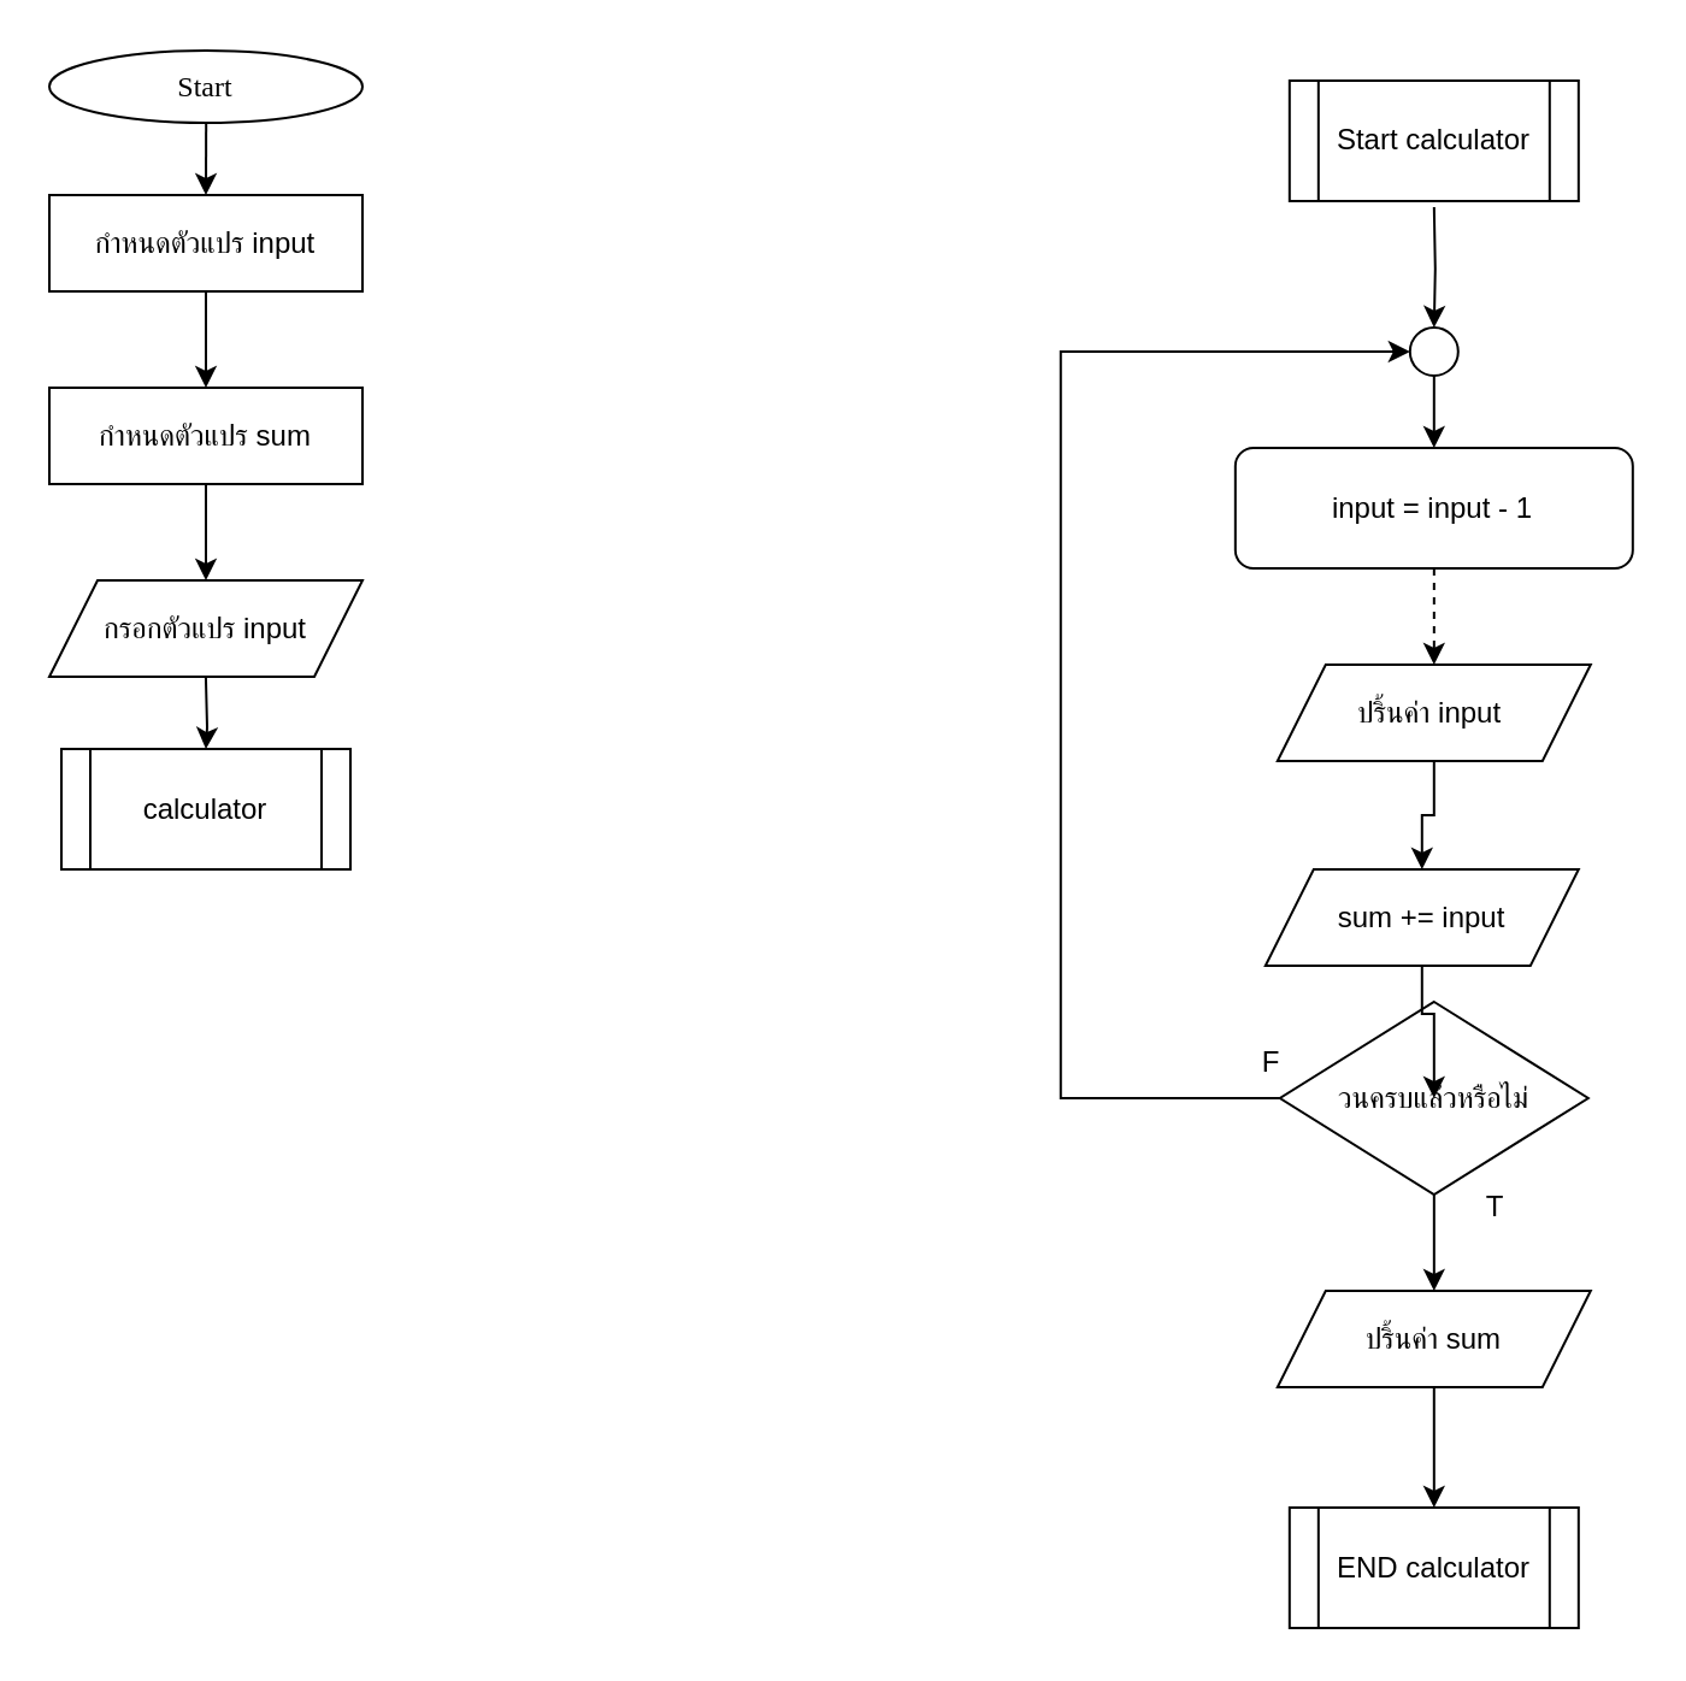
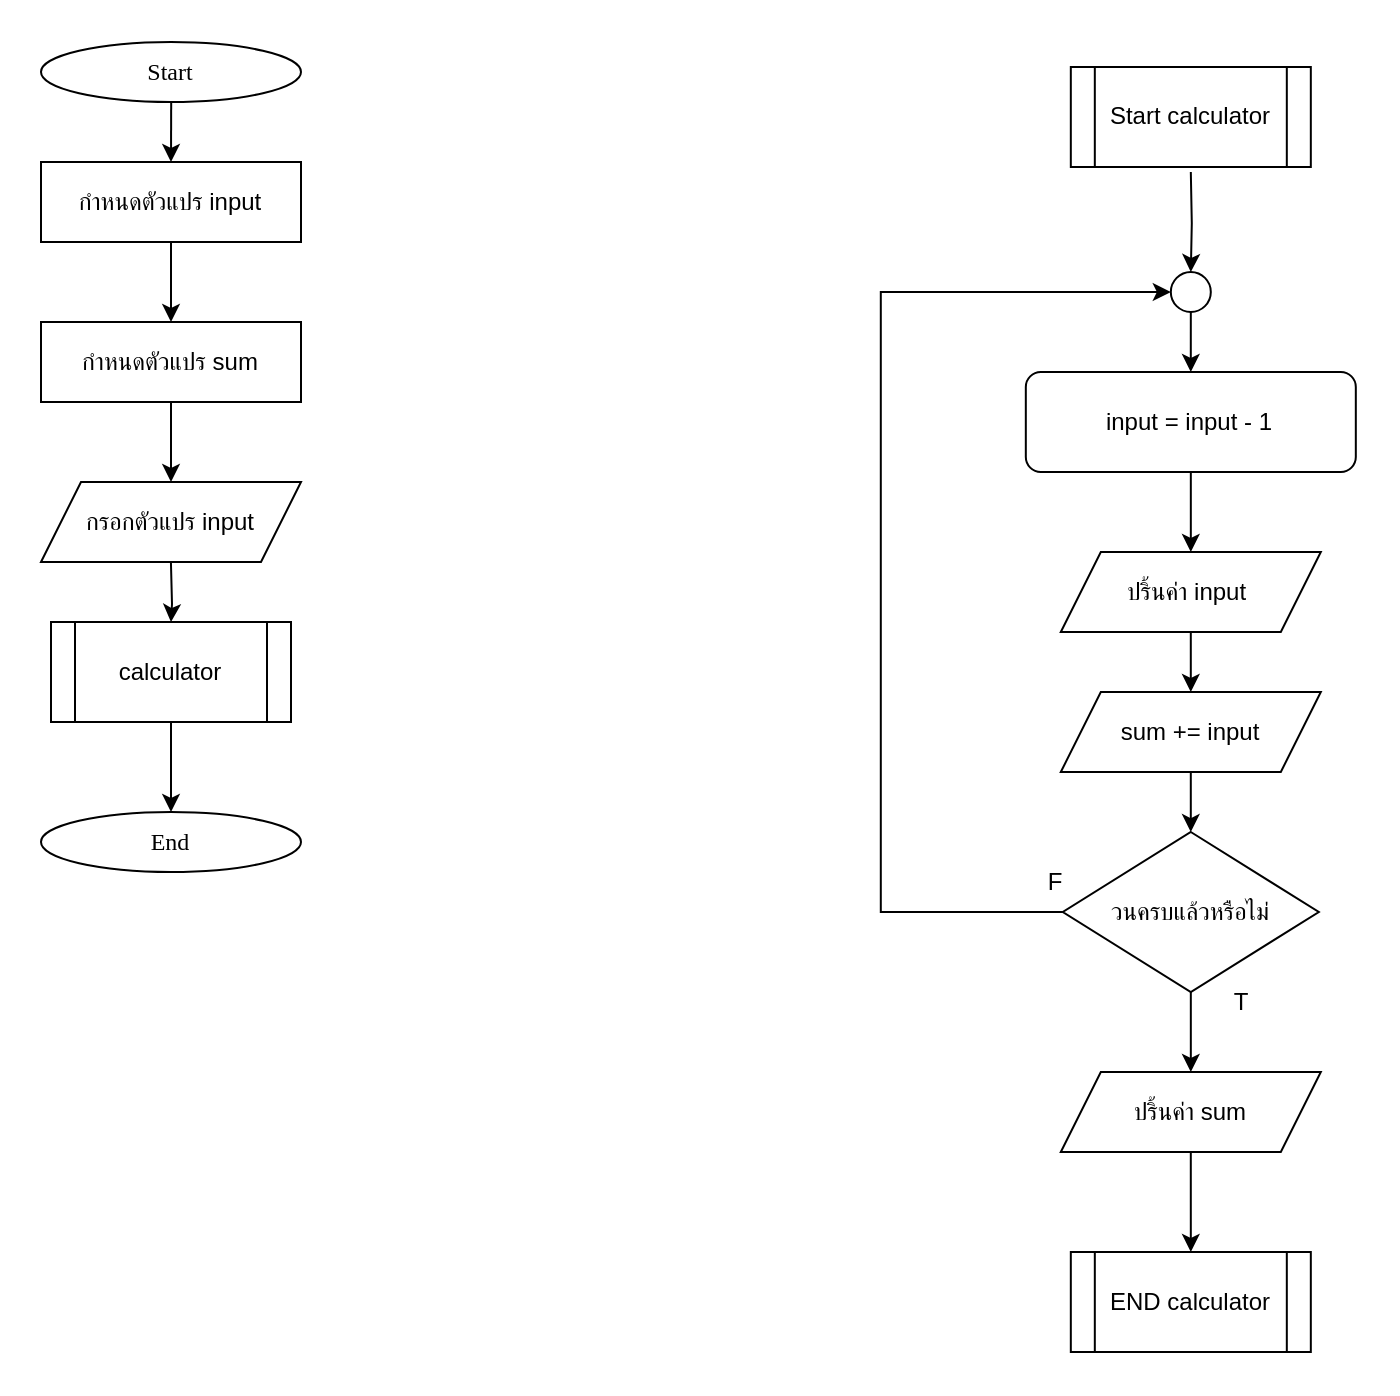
- <mxCell id="3" value="" style="edgeStyle=orthogonalEdgeStyle;rounded=0;orthogonalLoop=1;jettySize=auto;html=1;dashed=1;" edge="1" parent="1" source="4" target="9"><mxGeometry relative="1" as="geometry" /></mxCell>
+ <mxCell id="3" value="" style="edgeStyle=orthogonalEdgeStyle;rounded=0;orthogonalLoop=1;jettySize=auto;html=1;" edge="1" parent="1" source="4" target="9"><mxGeometry relative="1" as="geometry" /></mxCell>
+ <mxCell id="21" value="" style="edgeStyle=orthogonalEdgeStyle;rounded=0;orthogonalLoop=1;jettySize=auto;html=1;" edge="1" parent="1" source="22" target="19"><mxGeometry relative="1" as="geometry" /></mxCell>
- <mxCell id="15" value="sum += input" style="rounded=0;whiteSpace=wrap;html=1;shape=parallelogram;perimeter=parallelogramPerimeter;fixedSize=1;" vertex="1" parent="1"><mxGeometry x="524.91" y="360.5" width="130" height="40" as="geometry" /></mxCell>
+ <mxCell id="15" value="sum += input" style="rounded=0;whiteSpace=wrap;html=1;shape=parallelogram;perimeter=parallelogramPerimeter;fixedSize=1;" vertex="1" parent="1"><mxGeometry x="529.91" y="345.5" width="130" height="40" as="geometry" /></mxCell>
+ <mxCell id="19" value="&lt;font data-font-src=&quot;https://fonts.googleapis.com/css?family=Sarabun&quot; face=&quot;Sarabun&quot;&gt;End&lt;/font&gt;" style="ellipse;whiteSpace=wrap;html=1;" vertex="1" parent="1"><mxGeometry x="20" y="405.5" width="130" height="30" as="geometry" /></mxCell>
